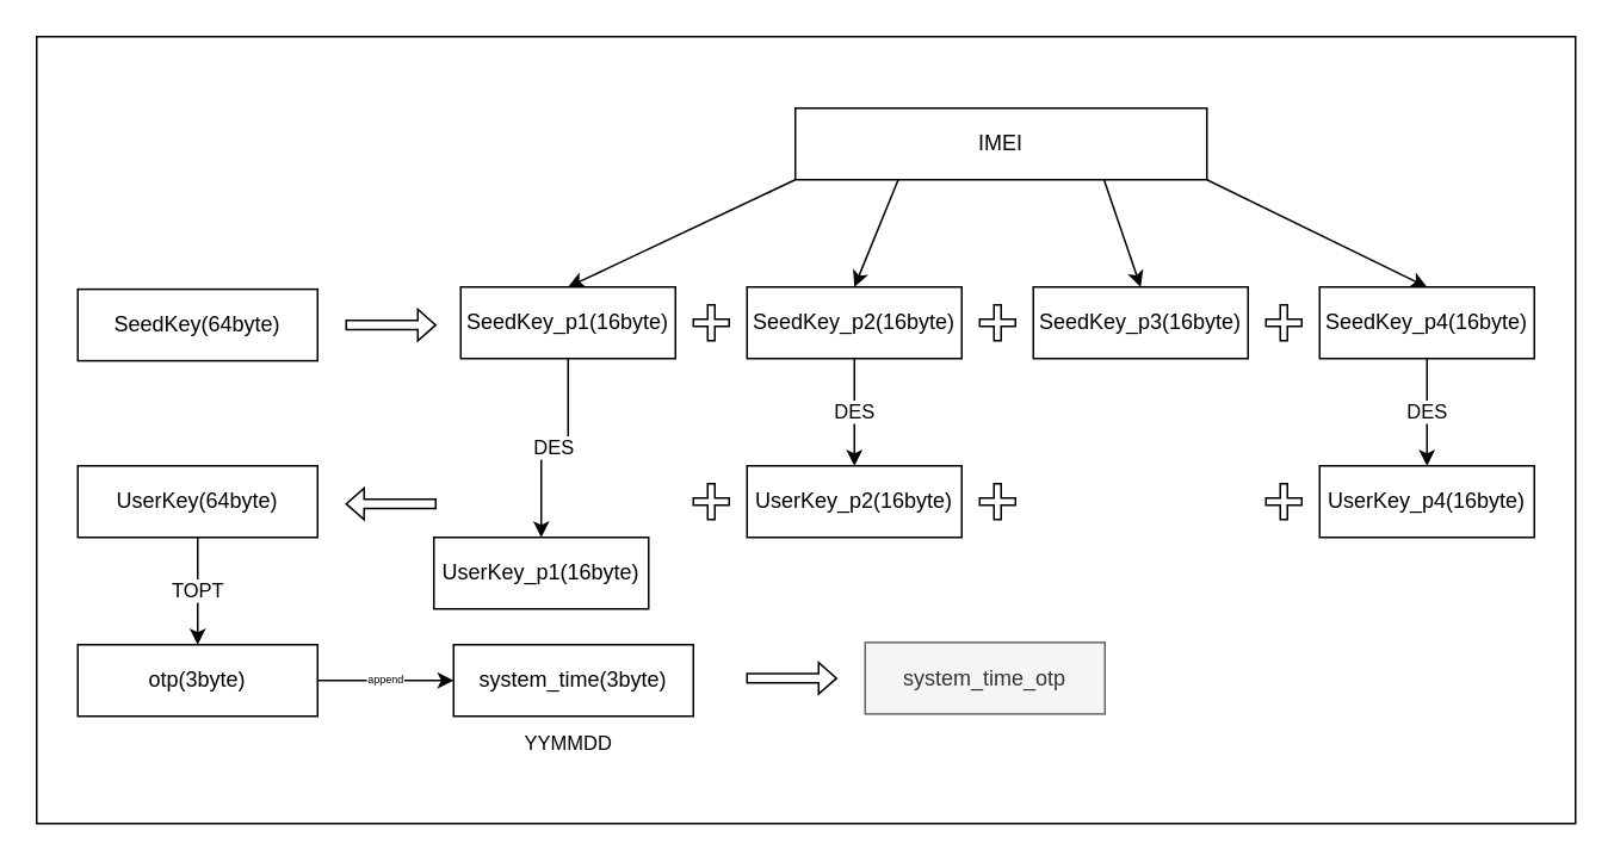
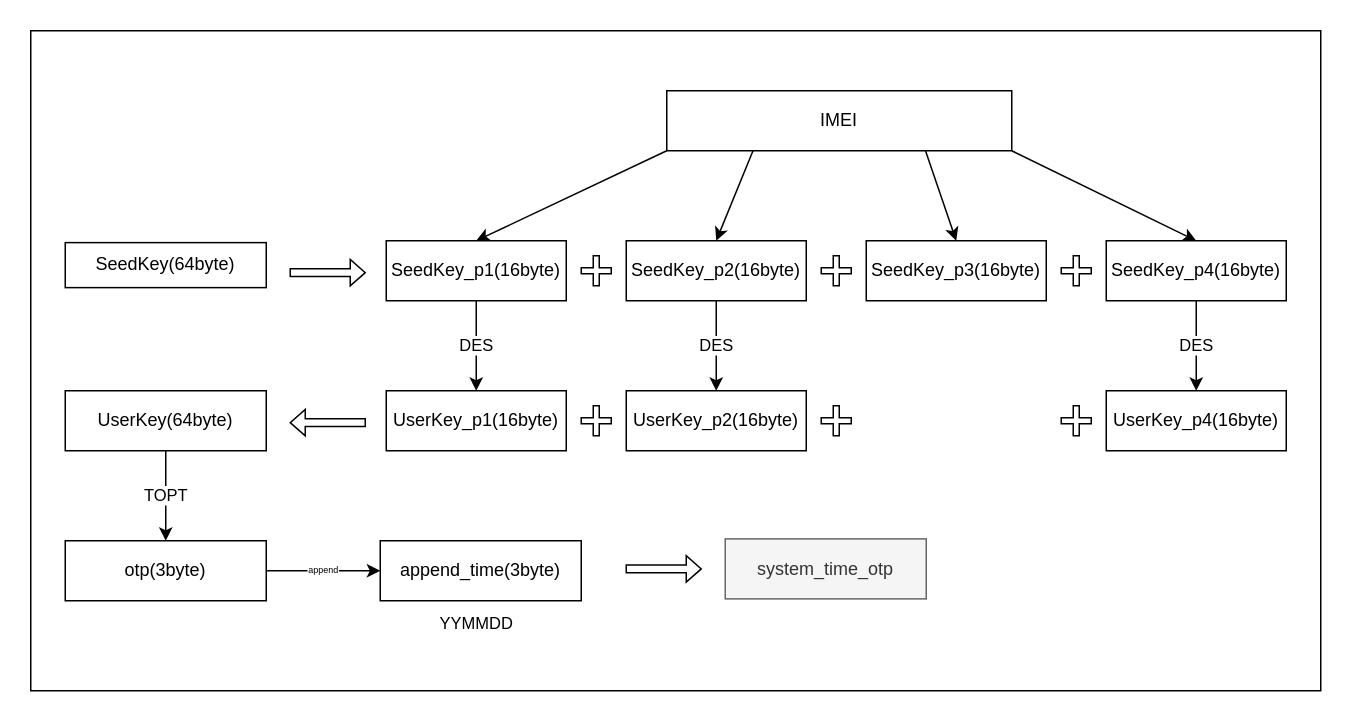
- <mxCell id="6" value="SeedKey(64byte)" style="rounded=0;whiteSpace=wrap;html=1;" parent="1" vertex="1"><mxGeometry x="43" y="161.25" width="134" height="40" as="geometry" /></mxCell>
+ <mxCell id="6" value="SeedKey(64byte)" style="rounded=0;whiteSpace=wrap;html=1;" parent="1" vertex="1"><mxGeometry x="43" y="161.25" width="134" height="30" as="geometry" /></mxCell>
- <mxCell id="17" value="UserKey_p1(16byte)" style="rounded=0;whiteSpace=wrap;html=1;" parent="1" vertex="1"><mxGeometry x="242" y="300" width="120" height="40" as="geometry" /></mxCell>
+ <mxCell id="17" value="UserKey_p1(16byte)" style="rounded=0;whiteSpace=wrap;html=1;" parent="1" vertex="1"><mxGeometry x="257" y="260" width="120" height="40" as="geometry" /></mxCell>
- <mxCell id="31" value="system_time(3byte)" style="rounded=0;whiteSpace=wrap;html=1;" parent="1" vertex="1"><mxGeometry x="253" y="360" width="134" height="40" as="geometry" /></mxCell>
+ <mxCell id="31" value="append_time(3byte)" style="rounded=0;whiteSpace=wrap;html=1;" parent="1" vertex="1"><mxGeometry x="253" y="360" width="134" height="40" as="geometry" /></mxCell>
